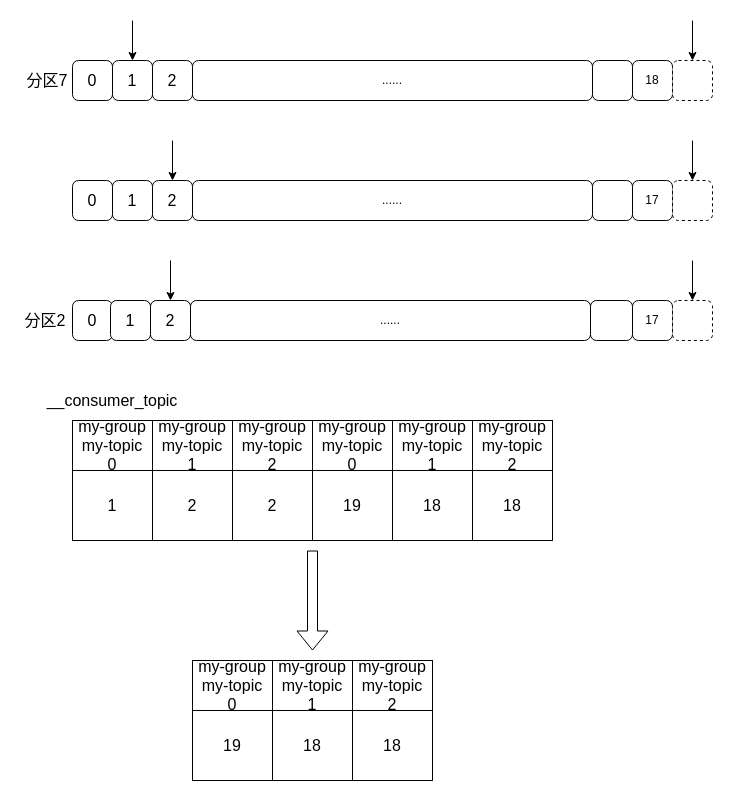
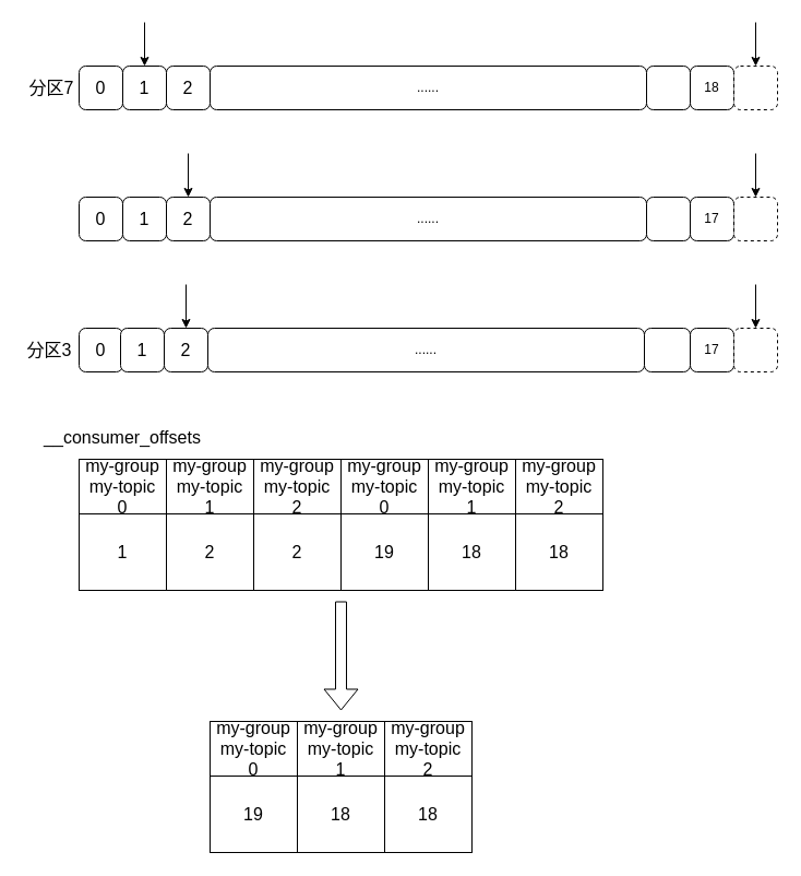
- <mxCell id="4" value="&lt;font style=&quot;font-size: 16px&quot;&gt;分区2&lt;/font&gt;" style="text;html=1;strokeColor=none;fillColor=none;align=center;verticalAlign=middle;whiteSpace=wrap;rounded=0;" vertex="1" parent="1"><mxGeometry x="20" y="300" width="50" height="40" as="geometry" /></mxCell>
+ <mxCell id="4" value="&lt;font style=&quot;font-size: 16px&quot;&gt;分区3&lt;/font&gt;" style="text;html=1;strokeColor=none;fillColor=none;align=center;verticalAlign=middle;whiteSpace=wrap;rounded=0;" vertex="1" parent="1"><mxGeometry x="20" y="300" width="50" height="40" as="geometry" /></mxCell>
- <mxCell id="50" value="&lt;font style=&quot;font-size: 16px&quot;&gt;__consumer_topic&lt;/font&gt;" style="text;html=1;strokeColor=none;fillColor=none;align=center;verticalAlign=middle;whiteSpace=wrap;rounded=0;" vertex="1" parent="1"><mxGeometry x="32" y="380" width="160" height="40" as="geometry" /></mxCell>
+ <mxCell id="50" value="&lt;font style=&quot;font-size: 16px&quot;&gt;__consumer_offsets&lt;/font&gt;" style="text;html=1;strokeColor=none;fillColor=none;align=center;verticalAlign=middle;whiteSpace=wrap;rounded=0;" vertex="1" parent="1"><mxGeometry x="32" y="380" width="160" height="40" as="geometry" /></mxCell>
